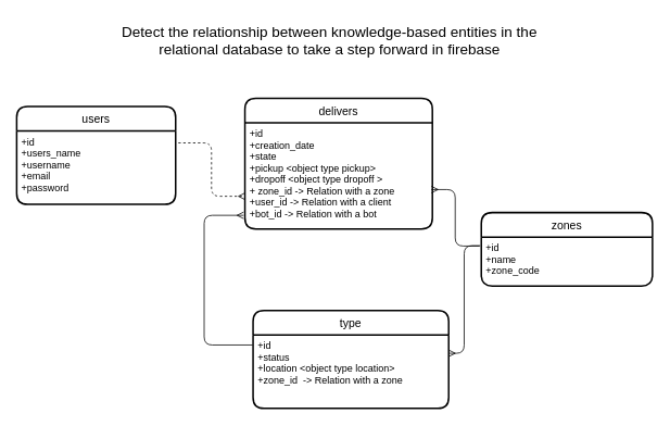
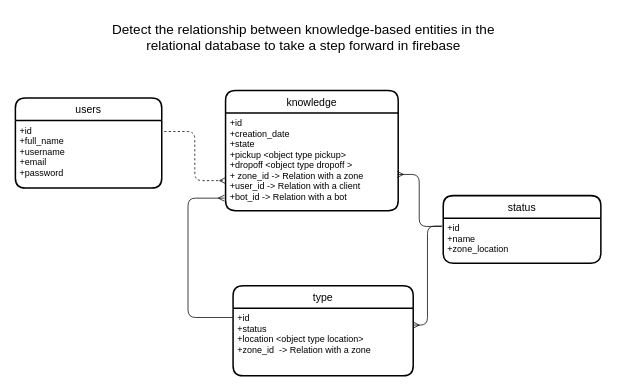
- <mxCell id="2" value="delivers" style="swimlane;childLayout=stackLayout;horizontal=1;startSize=30;horizontalStack=0;rounded=1;fontSize=14;fontStyle=0;strokeWidth=2;resizeParent=0;resizeLast=1;shadow=0;dashed=0;align=center;" parent="1" vertex="1"><mxGeometry x="300" y="120" width="230" height="160" as="geometry" /></mxCell>
+ <mxCell id="2" value="knowledge" style="swimlane;childLayout=stackLayout;horizontal=1;startSize=30;horizontalStack=0;rounded=1;fontSize=14;fontStyle=0;strokeWidth=2;resizeParent=0;resizeLast=1;shadow=0;dashed=0;align=center;" parent="1" vertex="1"><mxGeometry x="300" y="120" width="230" height="160" as="geometry" /></mxCell>
- <mxCell id="9" value="+id&#10;+users_name&#10;+username&#10;+email&#10;+password" style="align=left;strokeColor=none;fillColor=none;spacingLeft=4;fontSize=12;verticalAlign=top;resizable=0;rotatable=0;part=1;" parent="8" vertex="1"><mxGeometry y="30" width="195" height="90" as="geometry" /></mxCell>
+ <mxCell id="9" value="+id&#10;+full_name&#10;+username&#10;+email&#10;+password" style="align=left;strokeColor=none;fillColor=none;spacingLeft=4;fontSize=12;verticalAlign=top;resizable=0;rotatable=0;part=1;" parent="8" vertex="1"><mxGeometry y="30" width="195" height="90" as="geometry" /></mxCell>
- <mxCell id="4" value="zones" style="swimlane;childLayout=stackLayout;horizontal=1;startSize=30;horizontalStack=0;rounded=1;fontSize=14;fontStyle=0;strokeWidth=2;resizeParent=0;resizeLast=1;shadow=0;dashed=0;align=center;" parent="1" vertex="1"><mxGeometry x="590" y="260" width="210" height="90" as="geometry" /></mxCell>
+ <mxCell id="4" value="status" style="swimlane;childLayout=stackLayout;horizontal=1;startSize=30;horizontalStack=0;rounded=1;fontSize=14;fontStyle=0;strokeWidth=2;resizeParent=0;resizeLast=1;shadow=0;dashed=0;align=center;" parent="1" vertex="1"><mxGeometry x="590" y="260" width="210" height="90" as="geometry" /></mxCell>
- <mxCell id="5" value="+id&#10;+name&#10;+zone_code" style="align=left;strokeColor=none;fillColor=none;spacingLeft=4;fontSize=12;verticalAlign=top;resizable=0;rotatable=0;part=1;" parent="4" vertex="1"><mxGeometry y="30" width="210" height="60" as="geometry" /></mxCell>
+ <mxCell id="5" value="+id&#10;+name&#10;+zone_location" style="align=left;strokeColor=none;fillColor=none;spacingLeft=4;fontSize=12;verticalAlign=top;resizable=0;rotatable=0;part=1;" parent="4" vertex="1"><mxGeometry y="30" width="210" height="60" as="geometry" /></mxCell>
